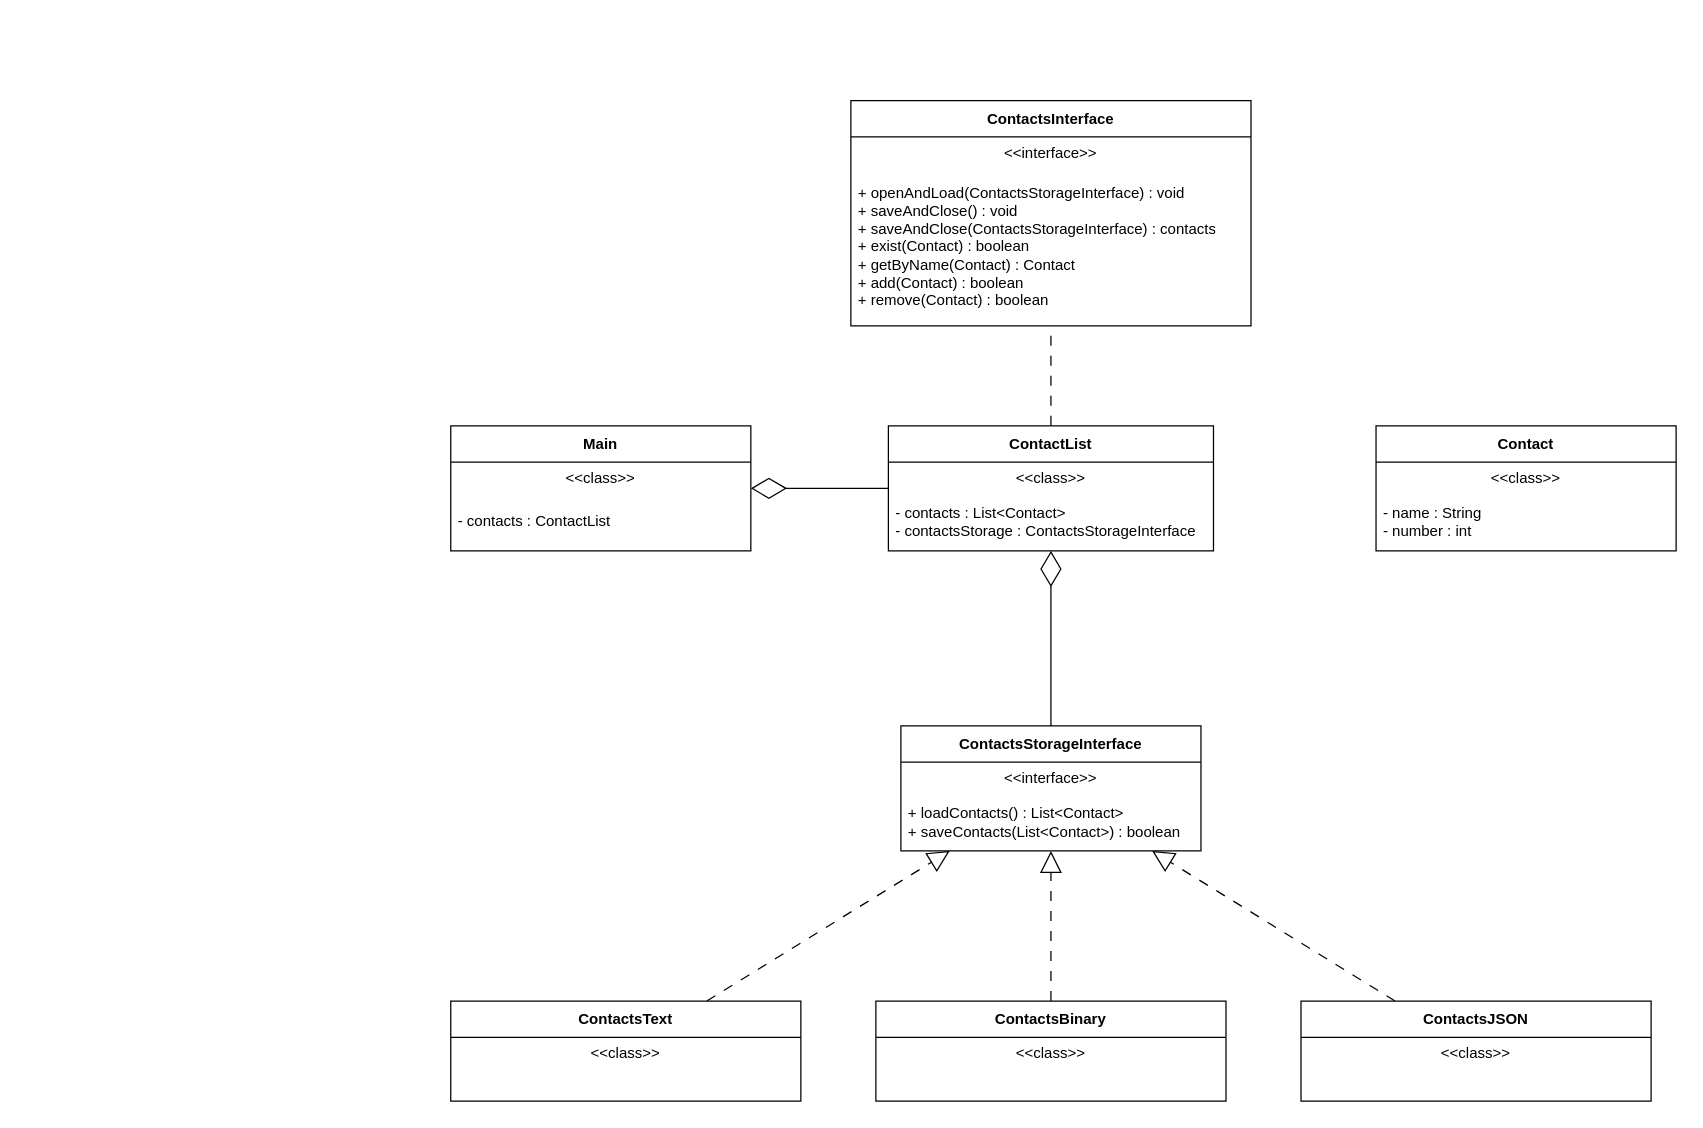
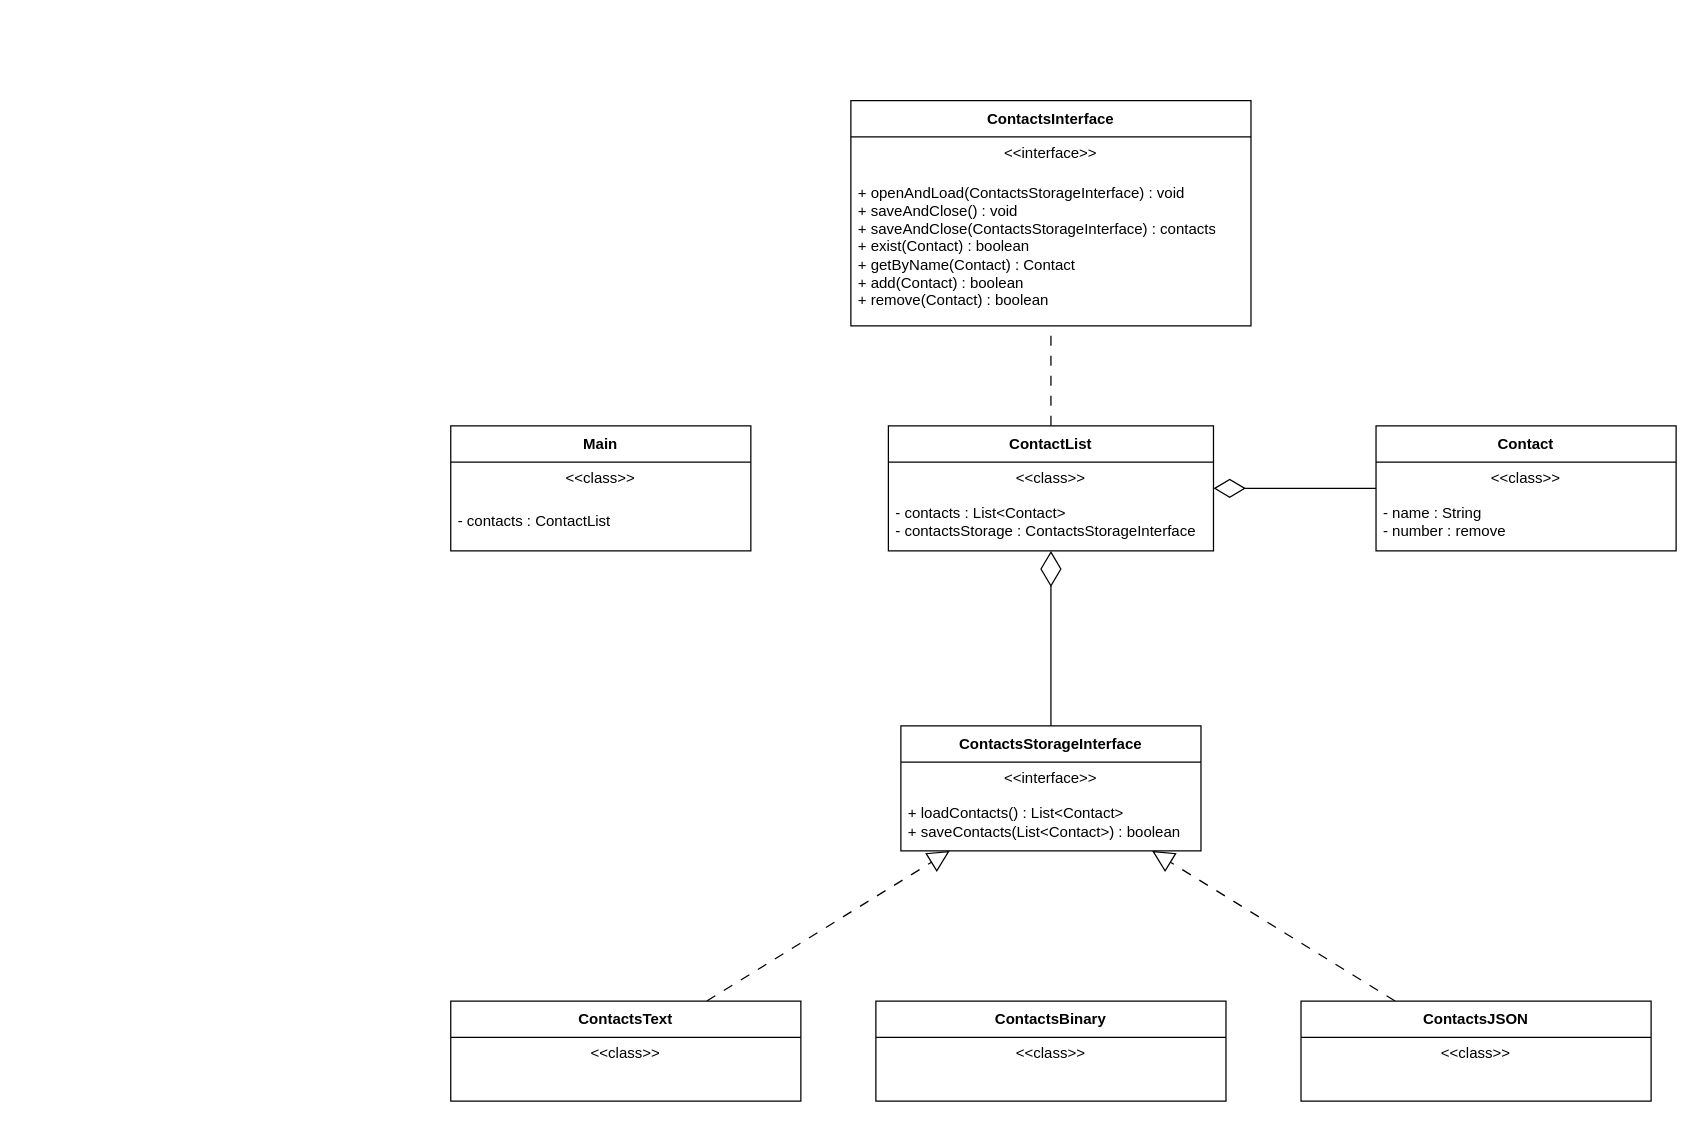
- <mxCell id="25" style="edgeStyle=none;html=1;endArrow=diamondThin;endFill=0;endSize=26;" parent="1" source="3" target="18" edge="1"><mxGeometry relative="1" as="geometry" /></mxCell>
+ <mxCell id="26" style="edgeStyle=none;html=1;endArrow=diamondThin;endFill=0;endSize=23;" parent="1" source="22" target="3" edge="1"><mxGeometry relative="1" as="geometry" /></mxCell>
- <mxCell id="24" value="&lt;font style=&quot;color: rgb(0, 0, 0);&quot;&gt;- name : String&lt;/font&gt;&lt;div&gt;&lt;font style=&quot;color: rgb(0, 0, 0);&quot;&gt;- number : int&lt;/font&gt;&lt;/div&gt;" style="text;html=1;strokeColor=none;fillColor=none;align=left;verticalAlign=middle;spacingLeft=4;spacingRight=4;overflow=hidden;rotatable=0;points=[[0,0.5],[1,0.5]];portConstraint=eastwest;whiteSpace=wrap;" parent="22" vertex="1"><mxGeometry y="54" width="240" height="46" as="geometry" /></mxCell>
+ <mxCell id="24" value="&lt;font style=&quot;color: rgb(0, 0, 0);&quot;&gt;- name : String&lt;/font&gt;&lt;div&gt;&lt;font style=&quot;color: rgb(0, 0, 0);&quot;&gt;- number : remove&lt;/font&gt;&lt;/div&gt;" style="text;html=1;strokeColor=none;fillColor=none;align=left;verticalAlign=middle;spacingLeft=4;spacingRight=4;overflow=hidden;rotatable=0;points=[[0,0.5],[1,0.5]];portConstraint=eastwest;whiteSpace=wrap;" parent="22" vertex="1"><mxGeometry y="54" width="240" height="46" as="geometry" /></mxCell>
- <mxCell id="6" style="edgeStyle=none;html=1;endSize=15;dashed=1;dashPattern=8 8;endArrow=block;endFill=0;" parent="1" source="7" target="31" edge="1"><mxGeometry relative="1" as="geometry"><mxPoint x="840" y="880" as="targetPoint" /></mxGeometry></mxCell>
